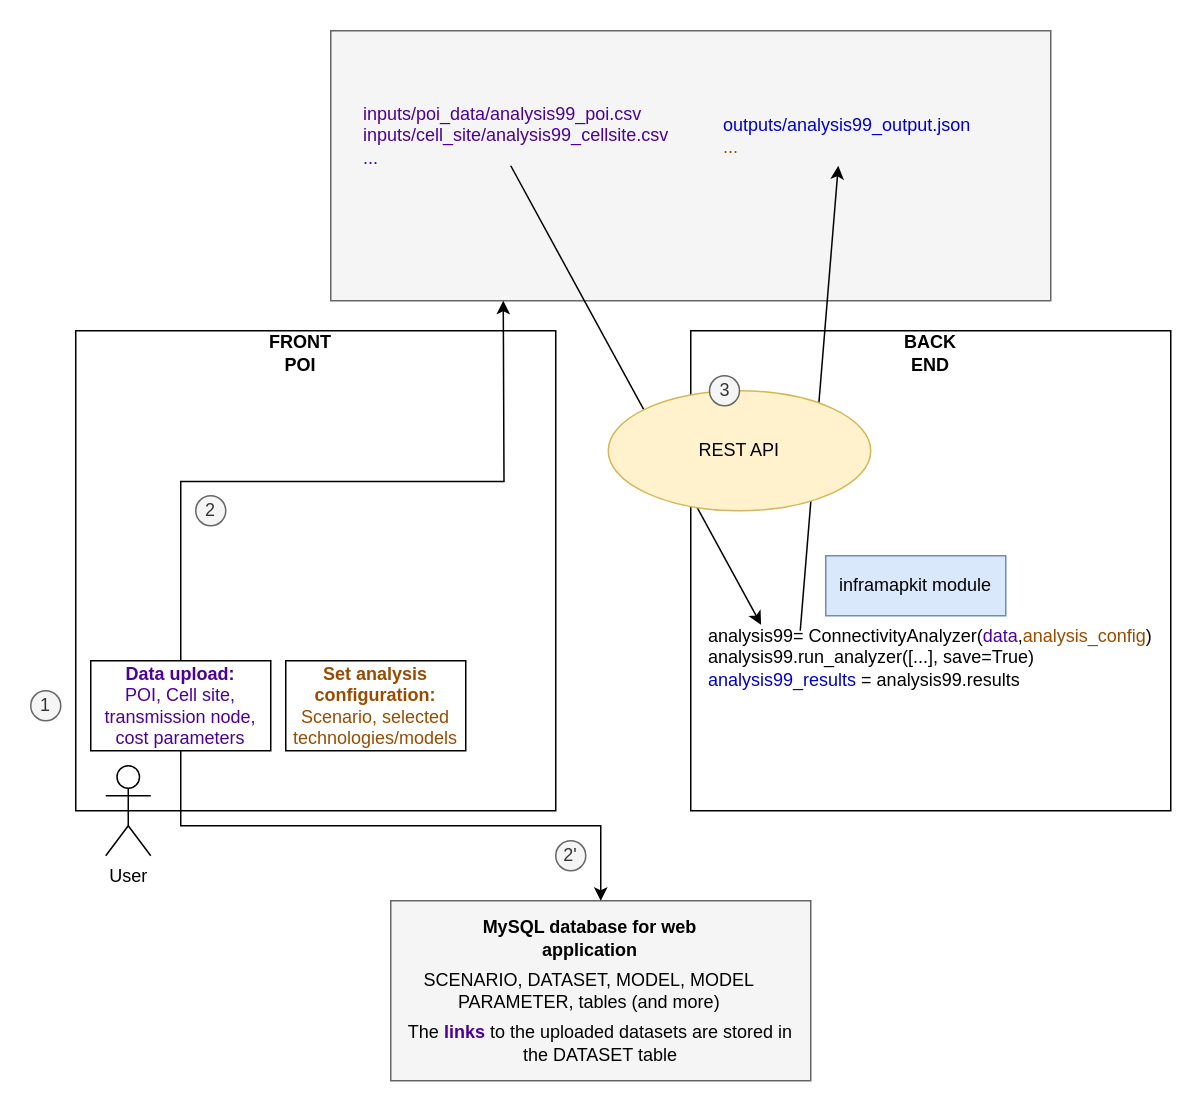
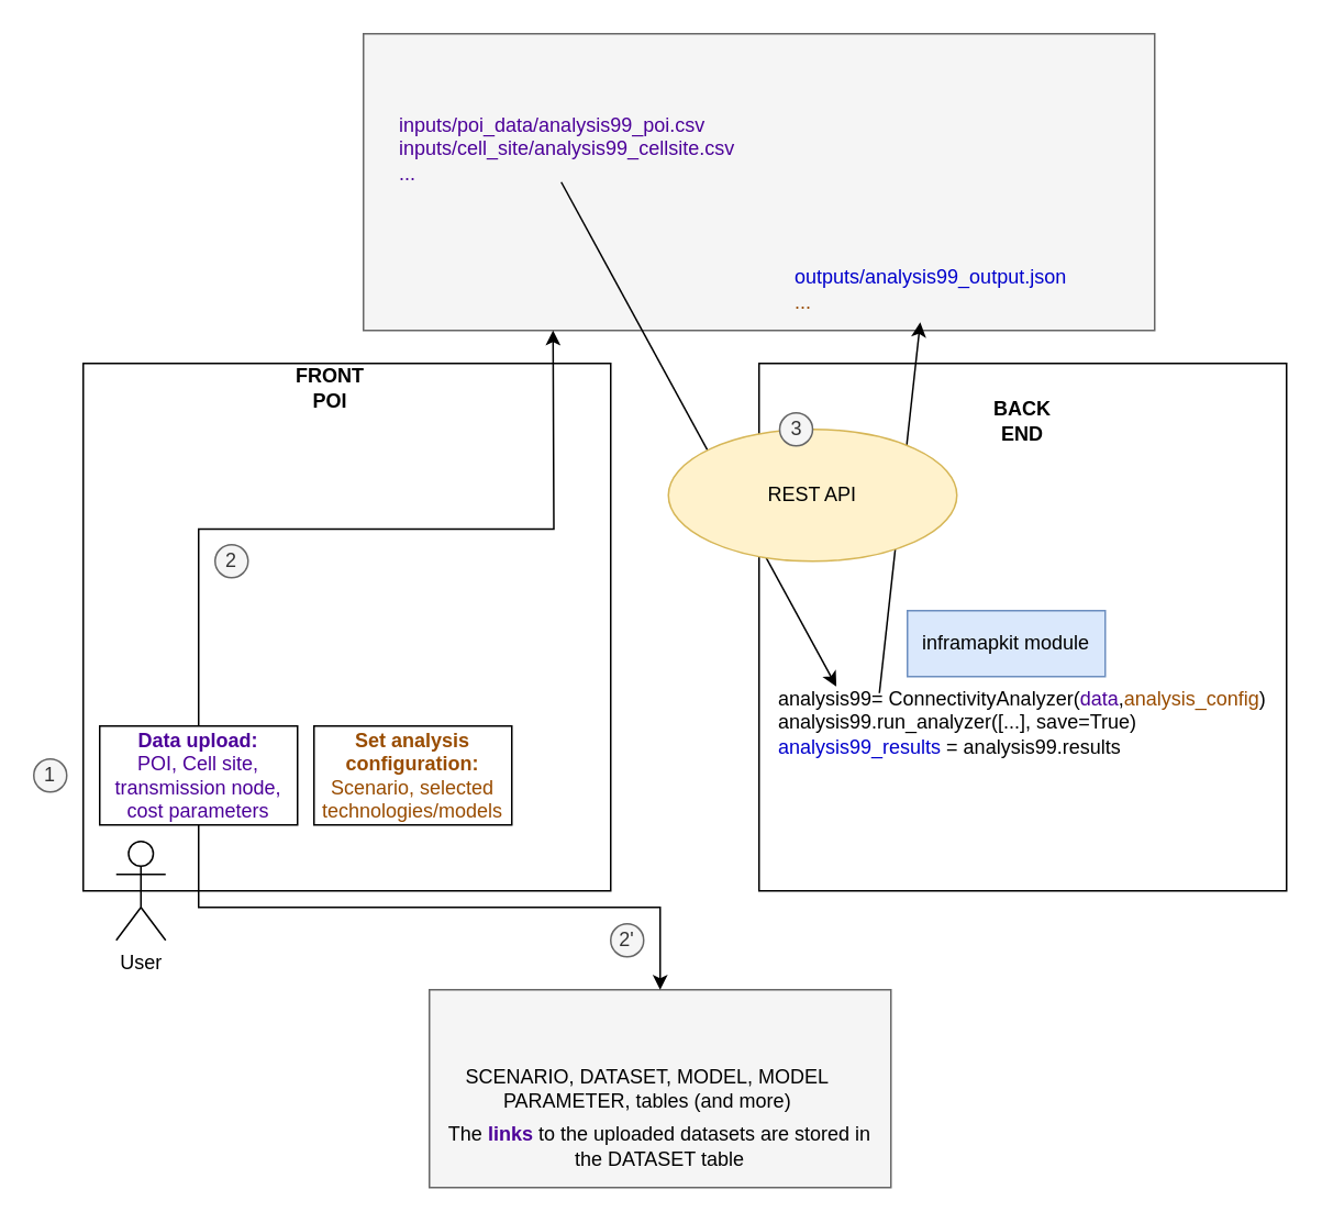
- <mxCell id="18" value="&lt;font color=&quot;#0000cc&quot;&gt;outputs/analysis99_output.json&lt;/font&gt;&lt;div&gt;&lt;span style=&quot;background-color: initial; color: rgb(153, 76, 0);&quot;&gt;...&lt;/span&gt;&lt;/div&gt;" style="text;html=1;align=left;verticalAlign=middle;whiteSpace=wrap;rounded=0;" vertex="1" parent="1"><mxGeometry x="480" y="70" width="160" height="40" as="geometry" /></mxCell>
+ <mxCell id="18" value="&lt;font color=&quot;#0000cc&quot;&gt;outputs/analysis99_output.json&lt;/font&gt;&lt;div&gt;&lt;span style=&quot;background-color: initial; color: rgb(153, 76, 0);&quot;&gt;...&lt;/span&gt;&lt;/div&gt;" style="text;html=1;align=left;verticalAlign=middle;whiteSpace=wrap;rounded=0;" vertex="1" parent="1"><mxGeometry x="480" y="155" width="160" height="40" as="geometry" /></mxCell>
- <mxCell id="6" value="&lt;b&gt;BACK END&lt;/b&gt;" style="text;html=1;align=center;verticalAlign=middle;whiteSpace=wrap;rounded=0;" vertex="1" parent="1"><mxGeometry x="590" y="220" width="60" height="30" as="geometry" /></mxCell>
+ <mxCell id="6" value="&lt;b&gt;BACK END&lt;/b&gt;" style="text;html=1;align=center;verticalAlign=middle;whiteSpace=wrap;rounded=0;" vertex="1" parent="1"><mxGeometry x="590" y="240" width="60" height="30" as="geometry" /></mxCell>
- <mxCell id="13" value="&lt;b&gt;MySQL database for web application&lt;/b&gt;" style="text;html=1;align=center;verticalAlign=middle;whiteSpace=wrap;rounded=0;" vertex="1" parent="1"><mxGeometry x="292.5" y="610" width="200" height="30" as="geometry" /></mxCell>
